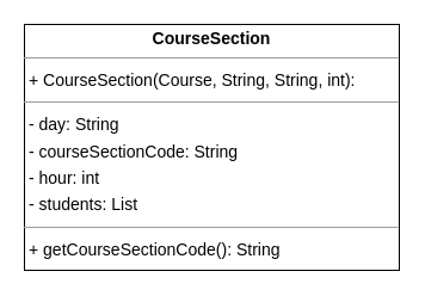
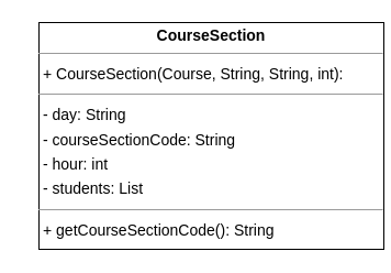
- <mxCell id="2" value="&lt;p style=&quot;margin:0px;margin-top:4px;text-align:center;&quot;&gt;&lt;b&gt;CourseSection&lt;/b&gt;&lt;/p&gt;&lt;hr size=&quot;1&quot;/&gt;&lt;p style=&quot;margin:0 0 0 4px;line-height:1.6;&quot;&gt;+ CourseSection(Course, String, String, int): &lt;/p&gt;&lt;hr size=&quot;1&quot;/&gt;&lt;p style=&quot;margin:0 0 0 4px;line-height:1.6;&quot;&gt;- day: String&lt;br/&gt;- courseSectionCode: String&lt;br/&gt;- hour: int&lt;br/&gt;- students: List&lt;/p&gt;&lt;hr size=&quot;1&quot;/&gt;&lt;p style=&quot;margin:0 0 0 4px;line-height:1.6;&quot;&gt;+ getCourseSectionCode(): String&lt;/p&gt;" style="verticalAlign=top;align=left;overflow=fill;fontSize=14;fontFamily=Helvetica;html=1;rounded=0;shadow=0;comic=0;labelBackgroundColor=none;strokeWidth=1;" vertex="1" parent="1"><mxGeometry x="20" y="20" width="314" height="206" as="geometry" /></mxCell>
+ <mxCell id="2" value="&lt;p style=&quot;margin:0px;margin-top:4px;text-align:center;&quot;&gt;&lt;b&gt;CourseSection&lt;/b&gt;&lt;/p&gt;&lt;hr size=&quot;1&quot;/&gt;&lt;p style=&quot;margin:0 0 0 4px;line-height:1.6;&quot;&gt;+ CourseSection(Course, String, String, int): &lt;/p&gt;&lt;hr size=&quot;1&quot;/&gt;&lt;p style=&quot;margin:0 0 0 4px;line-height:1.6;&quot;&gt;- day: String&lt;br/&gt;- courseSectionCode: String&lt;br/&gt;- hour: int&lt;br/&gt;- students: List&lt;/p&gt;&lt;hr size=&quot;1&quot;/&gt;&lt;p style=&quot;margin:0 0 0 4px;line-height:1.6;&quot;&gt;+ getCourseSectionCode(): String&lt;/p&gt;" style="verticalAlign=top;align=left;overflow=fill;fontSize=14;fontFamily=Helvetica;html=1;rounded=0;shadow=0;comic=0;labelBackgroundColor=none;strokeWidth=1;" vertex="1" parent="1"><mxGeometry x="35" y="20" width="314" height="206" as="geometry" /></mxCell>
